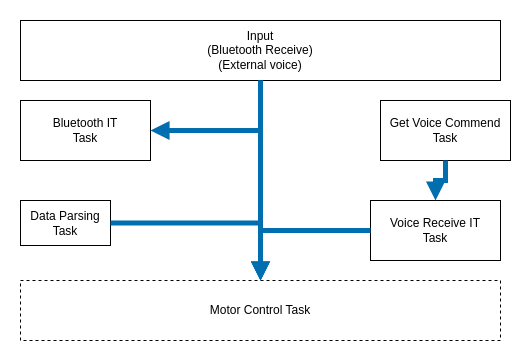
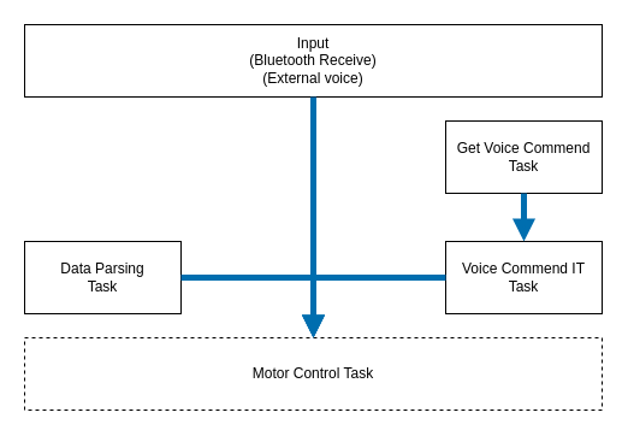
- <mxCell id="3" value="Bluetooth IT&lt;div&gt;Task&lt;/div&gt;" style="rounded=0;whiteSpace=wrap;html=1;" parent="1" vertex="1"><mxGeometry x="20" y="100" width="130" height="60" as="geometry" /></mxCell>
- <mxCell id="7" style="edgeStyle=orthogonalEdgeStyle;rounded=0;orthogonalLoop=1;jettySize=auto;html=1;exitX=0.5;exitY=1;exitDx=0;exitDy=0;entryX=1;entryY=0.5;entryDx=0;entryDy=0;strokeWidth=5;endArrow=block;endFill=1;fillColor=#1ba1e2;strokeColor=#006EAF;" parent="1" source="2" target="3" edge="1"><mxGeometry relative="1" as="geometry"><mxPoint x="258" y="190" as="sourcePoint" /><mxPoint x="170" y="250" as="targetPoint" /></mxGeometry></mxCell>
- <mxCell id="4" value="Get Voice Commend&lt;div&gt;Task&lt;/div&gt;" style="rounded=0;whiteSpace=wrap;html=1;" parent="1" vertex="1"><mxGeometry x="380" y="100" width="130" height="60" as="geometry" /></mxCell>
+ <mxCell id="4" value="Get Voice Commend&lt;div&gt;Task&lt;/div&gt;" style="rounded=0;whiteSpace=wrap;html=1;" parent="1" vertex="1"><mxGeometry x="370" y="100" width="130" height="60" as="geometry" /></mxCell>
- <mxCell id="6" value="Data Parsing&lt;div&gt;Task&lt;/div&gt;" style="rounded=0;whiteSpace=wrap;html=1;" parent="1" vertex="1"><mxGeometry x="20" y="200" width="90" height="45" as="geometry" /></mxCell>
+ <mxCell id="6" value="Data Parsing&lt;div&gt;Task&lt;/div&gt;" style="rounded=0;whiteSpace=wrap;html=1;" parent="1" vertex="1"><mxGeometry x="20" y="200" width="130" height="60" as="geometry" /></mxCell>
- <mxCell id="9" value="Voice Receive IT&lt;div&gt;Task&lt;/div&gt;" style="rounded=0;whiteSpace=wrap;html=1;" vertex="1" parent="1"><mxGeometry x="370" y="200" width="130" height="60" as="geometry" /></mxCell>
+ <mxCell id="9" value="Voice Commend IT&lt;div&gt;Task&lt;/div&gt;" style="rounded=0;whiteSpace=wrap;html=1;" vertex="1" parent="1"><mxGeometry x="370" y="200" width="130" height="60" as="geometry" /></mxCell>
